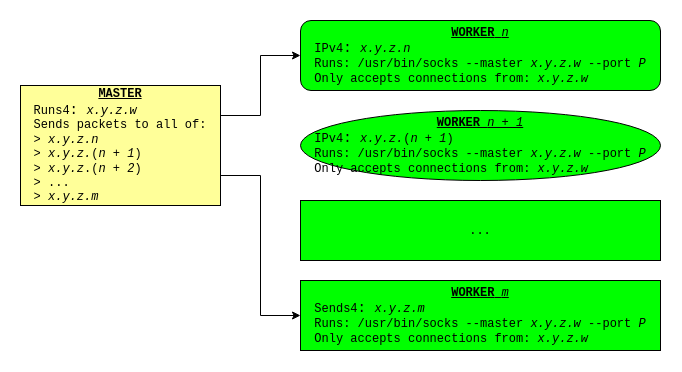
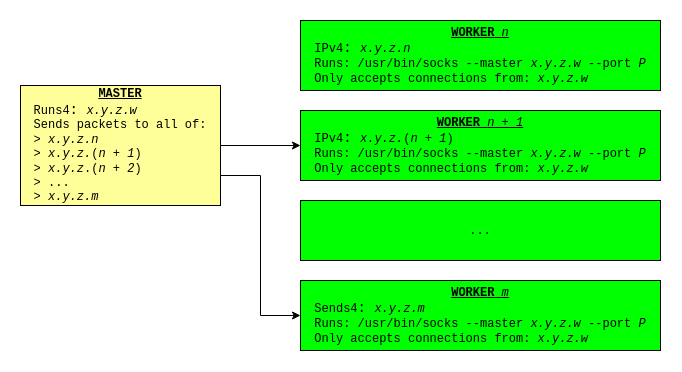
- <mxCell id="6" value="&lt;div&gt;&lt;u&gt;&lt;span style=&quot;font-family: &amp;#34;courier new&amp;#34;&quot;&gt;&lt;font style=&quot;font-size: 12px&quot;&gt;&lt;b&gt;WORKER&lt;/b&gt; &lt;/font&gt;&lt;/span&gt;&lt;span style=&quot;font-family: &amp;#34;courier new&amp;#34;&quot;&gt;&lt;font style=&quot;font-size: 12px&quot;&gt;&lt;i&gt;n&lt;/i&gt;&lt;/font&gt;&lt;/span&gt;&lt;/u&gt;&lt;/div&gt;&lt;font face=&quot;Courier New&quot;&gt;&lt;div style=&quot;text-align: left&quot;&gt;&lt;font style=&quot;font-size: 12px&quot;&gt;IPv4&lt;/font&gt;&lt;span style=&quot;font-size: 14px&quot;&gt;: &lt;/span&gt;&lt;font style=&quot;font-size: 12px&quot;&gt;&lt;i&gt;x.y.z.n&lt;/i&gt;&lt;/font&gt;&lt;/div&gt;&lt;div style=&quot;text-align: left&quot;&gt;Runs: /usr/bin/socks --master &lt;i&gt;x.y.z.w&lt;/i&gt;&amp;nbsp;--port &lt;i&gt;P&lt;/i&gt;&lt;/div&gt;&lt;div style=&quot;text-align: left&quot;&gt;Only accepts connections from: &lt;i&gt;x.y.z.w&lt;/i&gt;&lt;/div&gt;&lt;/font&gt;" style="whiteSpace=wrap;html=1;fillColor=#00FF00;rounded=1;" parent="1" vertex="1"><mxGeometry x="300" y="20" width="360" height="70" as="geometry" /></mxCell>
+ <mxCell id="6" value="&lt;div&gt;&lt;u&gt;&lt;span style=&quot;font-family: &amp;#34;courier new&amp;#34;&quot;&gt;&lt;font style=&quot;font-size: 12px&quot;&gt;&lt;b&gt;WORKER&lt;/b&gt; &lt;/font&gt;&lt;/span&gt;&lt;span style=&quot;font-family: &amp;#34;courier new&amp;#34;&quot;&gt;&lt;font style=&quot;font-size: 12px&quot;&gt;&lt;i&gt;n&lt;/i&gt;&lt;/font&gt;&lt;/span&gt;&lt;/u&gt;&lt;/div&gt;&lt;font face=&quot;Courier New&quot;&gt;&lt;div style=&quot;text-align: left&quot;&gt;&lt;font style=&quot;font-size: 12px&quot;&gt;IPv4&lt;/font&gt;&lt;span style=&quot;font-size: 14px&quot;&gt;: &lt;/span&gt;&lt;font style=&quot;font-size: 12px&quot;&gt;&lt;i&gt;x.y.z.n&lt;/i&gt;&lt;/font&gt;&lt;/div&gt;&lt;div style=&quot;text-align: left&quot;&gt;Runs: /usr/bin/socks --master &lt;i&gt;x.y.z.w&lt;/i&gt;&amp;nbsp;--port &lt;i&gt;P&lt;/i&gt;&lt;/div&gt;&lt;div style=&quot;text-align: left&quot;&gt;Only accepts connections from: &lt;i&gt;x.y.z.w&lt;/i&gt;&lt;/div&gt;&lt;/font&gt;" style="rounded=0;whiteSpace=wrap;html=1;fillColor=#00FF00;" parent="1" vertex="1"><mxGeometry x="300" y="20" width="360" height="70" as="geometry" /></mxCell>
- <mxCell id="2" style="edgeStyle=orthogonalEdgeStyle;rounded=0;orthogonalLoop=1;jettySize=auto;html=1;exitX=1;exitY=0.25;exitDx=0;exitDy=0;entryX=0;entryY=0.5;entryDx=0;entryDy=0;" parent="1" source="5" target="6" edge="1"><mxGeometry relative="1" as="geometry" /></mxCell>
+ <mxCell id="3" style="edgeStyle=orthogonalEdgeStyle;rounded=0;orthogonalLoop=1;jettySize=auto;html=1;exitX=1;exitY=0.5;exitDx=0;exitDy=0;entryX=0;entryY=0.5;entryDx=0;entryDy=0;" parent="1" source="5" target="8" edge="1"><mxGeometry relative="1" as="geometry" /></mxCell>
- <mxCell id="8" value="&lt;div&gt;&lt;u&gt;&lt;span style=&quot;font-family: &amp;#34;courier new&amp;#34;&quot;&gt;&lt;font style=&quot;font-size: 12px&quot;&gt;&lt;b&gt;WORKER&lt;/b&gt; &lt;/font&gt;&lt;/span&gt;&lt;span style=&quot;font-family: &amp;#34;courier new&amp;#34;&quot;&gt;&lt;font style=&quot;font-size: 12px&quot;&gt;&lt;i&gt;n + 1&lt;/i&gt;&lt;/font&gt;&lt;/span&gt;&lt;/u&gt;&lt;/div&gt;&lt;font face=&quot;Courier New&quot;&gt;&lt;div style=&quot;text-align: left&quot;&gt;&lt;font style=&quot;font-size: 12px&quot;&gt;IPv4&lt;/font&gt;&lt;span style=&quot;font-size: 14px&quot;&gt;: &lt;/span&gt;&lt;font style=&quot;font-size: 12px&quot;&gt;&lt;i&gt;x.y.z.&lt;/i&gt;(&lt;i&gt;n + 1&lt;/i&gt;)&lt;/font&gt;&lt;/div&gt;&lt;div style=&quot;text-align: left&quot;&gt;Runs: /usr/bin/socks --master &lt;i&gt;x.y.z.w&lt;/i&gt;&amp;nbsp;--port &lt;i&gt;P&lt;/i&gt;&lt;/div&gt;&lt;div style=&quot;text-align: left&quot;&gt;Only accepts connections from: &lt;i&gt;x.y.z.w&lt;/i&gt;&lt;/div&gt;&lt;/font&gt;" style="ellipse;whiteSpace=wrap;html=1;fillColor=#00FF00;" parent="1" vertex="1"><mxGeometry x="300" y="110" width="360" height="70" as="geometry" /></mxCell>
+ <mxCell id="8" value="&lt;div&gt;&lt;u&gt;&lt;span style=&quot;font-family: &amp;#34;courier new&amp;#34;&quot;&gt;&lt;font style=&quot;font-size: 12px&quot;&gt;&lt;b&gt;WORKER&lt;/b&gt; &lt;/font&gt;&lt;/span&gt;&lt;span style=&quot;font-family: &amp;#34;courier new&amp;#34;&quot;&gt;&lt;font style=&quot;font-size: 12px&quot;&gt;&lt;i&gt;n + 1&lt;/i&gt;&lt;/font&gt;&lt;/span&gt;&lt;/u&gt;&lt;/div&gt;&lt;font face=&quot;Courier New&quot;&gt;&lt;div style=&quot;text-align: left&quot;&gt;&lt;font style=&quot;font-size: 12px&quot;&gt;IPv4&lt;/font&gt;&lt;span style=&quot;font-size: 14px&quot;&gt;: &lt;/span&gt;&lt;font style=&quot;font-size: 12px&quot;&gt;&lt;i&gt;x.y.z.&lt;/i&gt;(&lt;i&gt;n + 1&lt;/i&gt;)&lt;/font&gt;&lt;/div&gt;&lt;div style=&quot;text-align: left&quot;&gt;Runs: /usr/bin/socks --master &lt;i&gt;x.y.z.w&lt;/i&gt;&amp;nbsp;--port &lt;i&gt;P&lt;/i&gt;&lt;/div&gt;&lt;div style=&quot;text-align: left&quot;&gt;Only accepts connections from: &lt;i&gt;x.y.z.w&lt;/i&gt;&lt;/div&gt;&lt;/font&gt;" style="rounded=0;whiteSpace=wrap;html=1;fillColor=#00FF00;" parent="1" vertex="1"><mxGeometry x="300" y="110" width="360" height="70" as="geometry" /></mxCell>
